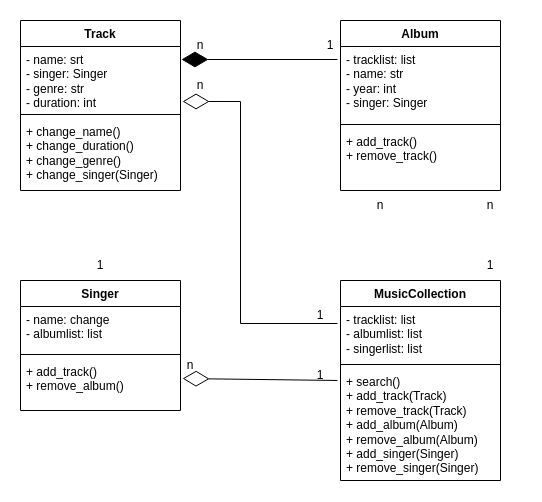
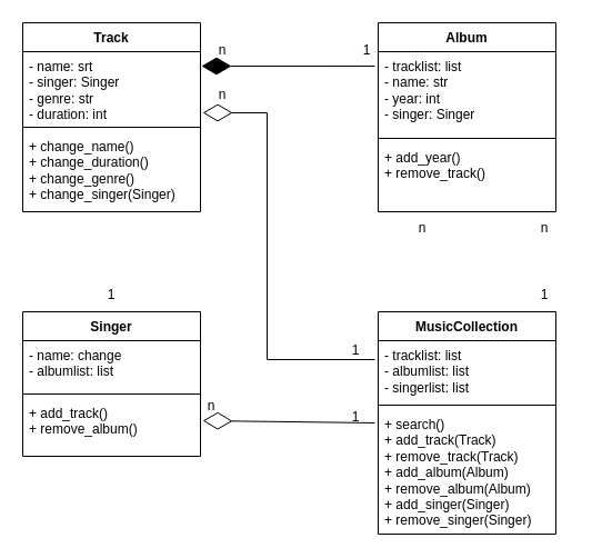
- <mxCell id="9" value="+ add_track()&lt;br&gt;+ remove_track()" style="text;strokeColor=none;fillColor=none;align=left;verticalAlign=top;spacingLeft=4;spacingRight=4;overflow=hidden;rotatable=0;points=[[0,0.5],[1,0.5]];portConstraint=eastwest;whiteSpace=wrap;html=1;" parent="6" vertex="1"><mxGeometry y="108" width="160" height="62" as="geometry" /></mxCell>
+ <mxCell id="9" value="+ add_year()&lt;br&gt;+ remove_track()" style="text;strokeColor=none;fillColor=none;align=left;verticalAlign=top;spacingLeft=4;spacingRight=4;overflow=hidden;rotatable=0;points=[[0,0.5],[1,0.5]];portConstraint=eastwest;whiteSpace=wrap;html=1;" parent="6" vertex="1"><mxGeometry y="108" width="160" height="62" as="geometry" /></mxCell>
